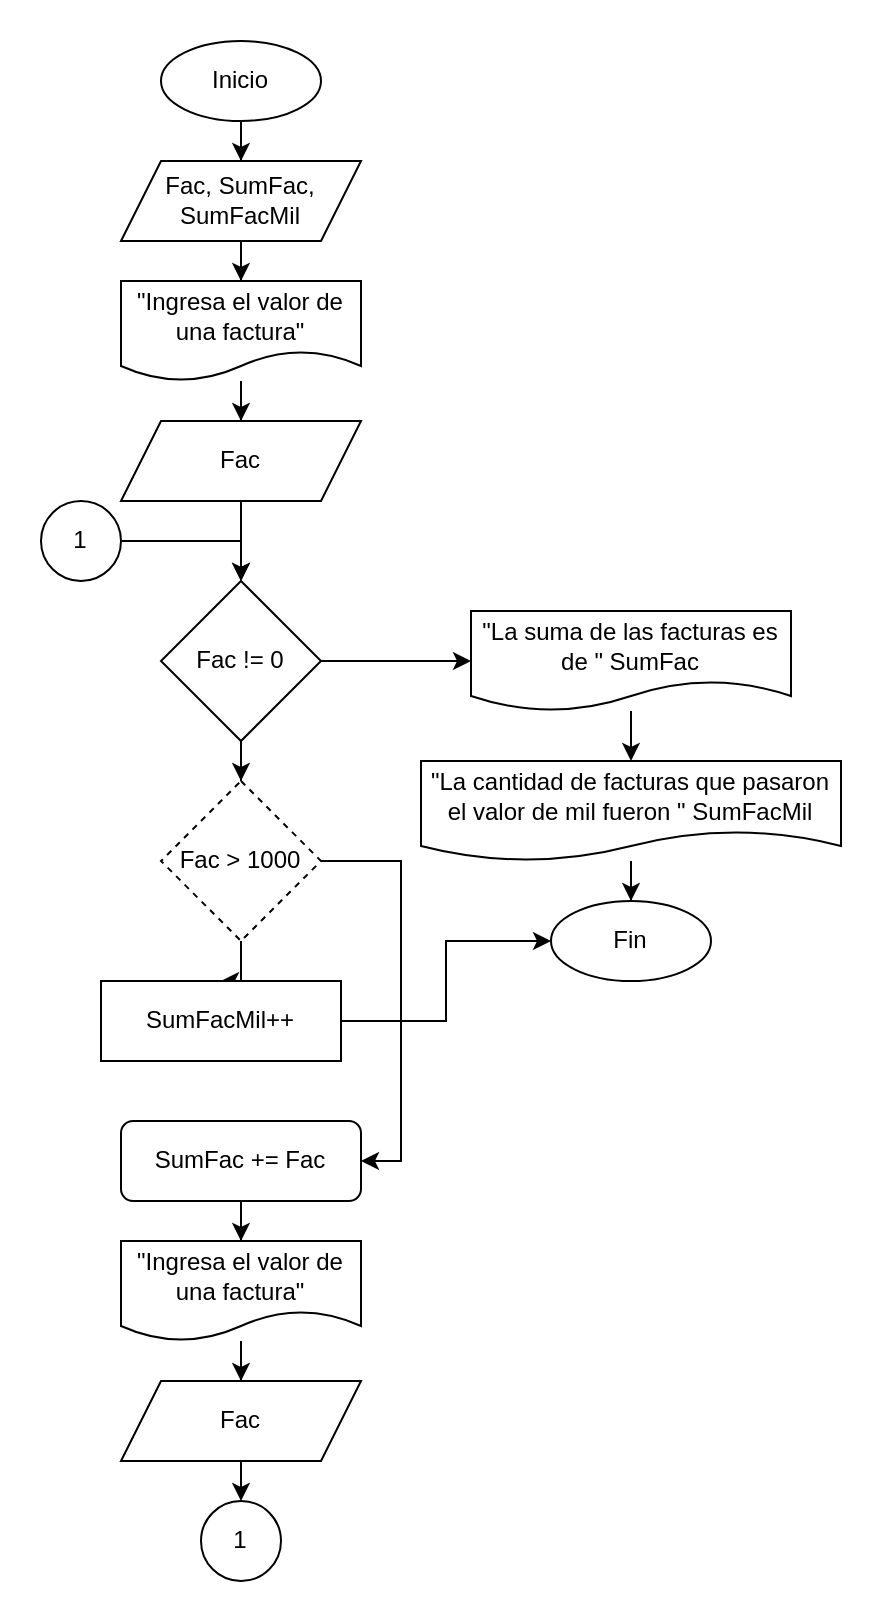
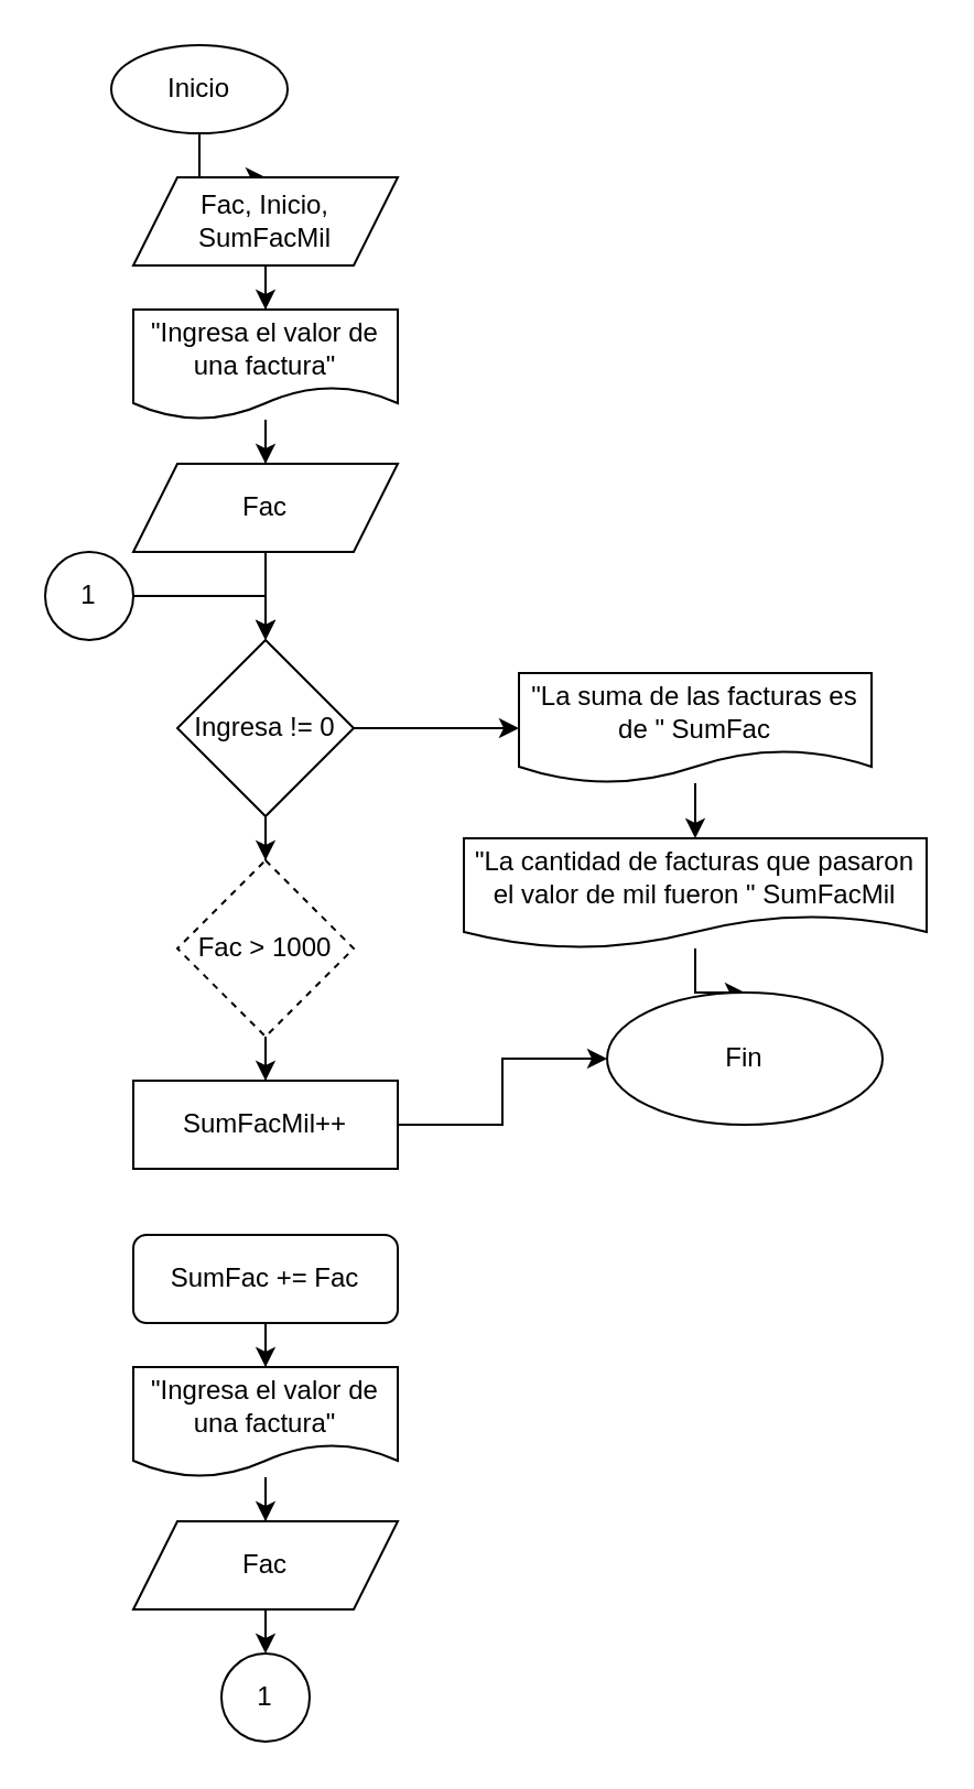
- <mxCell id="3" value="Inicio" style="ellipse;whiteSpace=wrap;html=1;" vertex="1" parent="1"><mxGeometry x="80" y="20" width="80" height="40" as="geometry" /></mxCell>
+ <mxCell id="3" value="Inicio" style="ellipse;whiteSpace=wrap;html=1;" vertex="1" parent="1"><mxGeometry x="50" y="20" width="80" height="40" as="geometry" /></mxCell>
- <mxCell id="5" value="Fac, SumFac, SumFacMil" style="shape=parallelogram;perimeter=parallelogramPerimeter;whiteSpace=wrap;html=1;fixedSize=1;" vertex="1" parent="1"><mxGeometry x="60" y="80" width="120" height="40" as="geometry" /></mxCell>
+ <mxCell id="5" value="Fac, Inicio, SumFacMil" style="shape=parallelogram;perimeter=parallelogramPerimeter;whiteSpace=wrap;html=1;fixedSize=1;" vertex="1" parent="1"><mxGeometry x="60" y="80" width="120" height="40" as="geometry" /></mxCell>
- <mxCell id="12" value="Fac != 0" style="rhombus;whiteSpace=wrap;html=1;" vertex="1" parent="1"><mxGeometry x="80" y="290" width="80" height="80" as="geometry" /></mxCell>
+ <mxCell id="12" value="Ingresa != 0" style="rhombus;whiteSpace=wrap;html=1;" vertex="1" parent="1"><mxGeometry x="80" y="290" width="80" height="80" as="geometry" /></mxCell>
- <mxCell id="31" value="Fin" style="ellipse;whiteSpace=wrap;html=1;" vertex="1" parent="1"><mxGeometry x="275" y="450" width="80" height="40" as="geometry" /></mxCell>
+ <mxCell id="31" value="Fin" style="ellipse;whiteSpace=wrap;html=1;" vertex="1" parent="1"><mxGeometry x="275" y="450" width="125" height="60" as="geometry" /></mxCell>
- <mxCell id="23" value="" style="edgeStyle=orthogonalEdgeStyle;rounded=0;orthogonalLoop=1;jettySize=auto;html=1;entryX=1;entryY=0.5;entryDx=0;entryDy=0;" edge="1" parent="1" source="24" target="18"><mxGeometry relative="1" as="geometry"><mxPoint x="220" y="430" as="targetPoint" /><Array as="points"><mxPoint x="200" y="430" /><mxPoint x="200" y="580" /></Array></mxGeometry></mxCell>
- <mxCell id="26" value="SumFacMil++" style="rounded=0;whiteSpace=wrap;html=1;" vertex="1" parent="1"><mxGeometry x="50" y="490" width="120" height="40" as="geometry" /></mxCell>
+ <mxCell id="26" value="SumFacMil++" style="rounded=0;whiteSpace=wrap;html=1;" vertex="1" parent="1"><mxGeometry x="60" y="490" width="120" height="40" as="geometry" /></mxCell>
